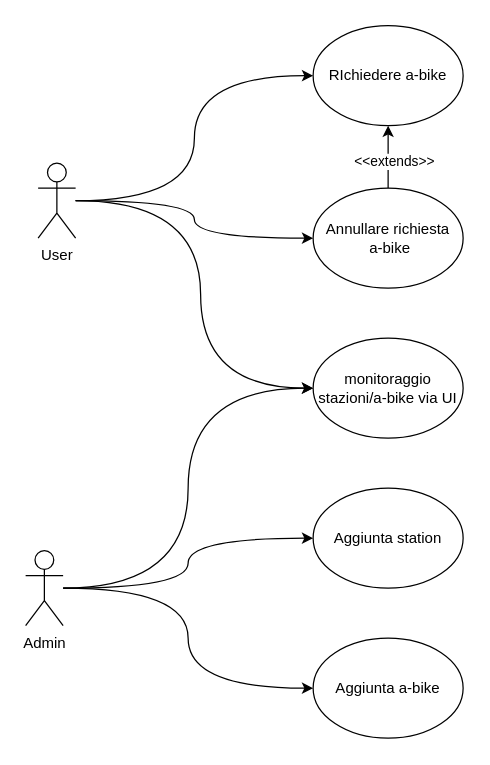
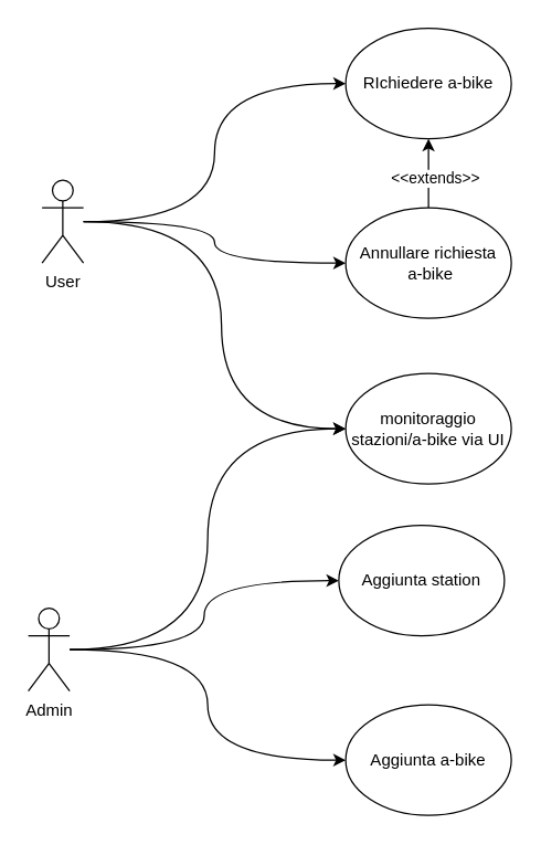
- <mxCell id="14" value="Aggiunta station" style="ellipse;whiteSpace=wrap;html=1;" vertex="1" parent="1"><mxGeometry x="250" y="390" width="120" height="80" as="geometry" /></mxCell>
+ <mxCell id="14" value="Aggiunta station" style="ellipse;whiteSpace=wrap;html=1;" vertex="1" parent="1"><mxGeometry x="245" y="380" width="120" height="80" as="geometry" /></mxCell>
